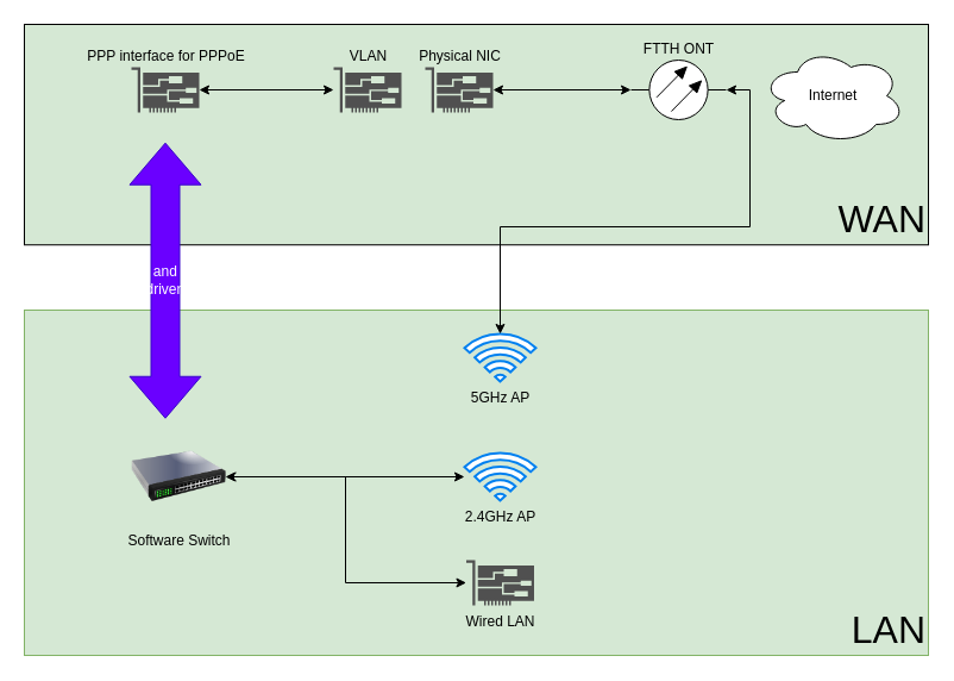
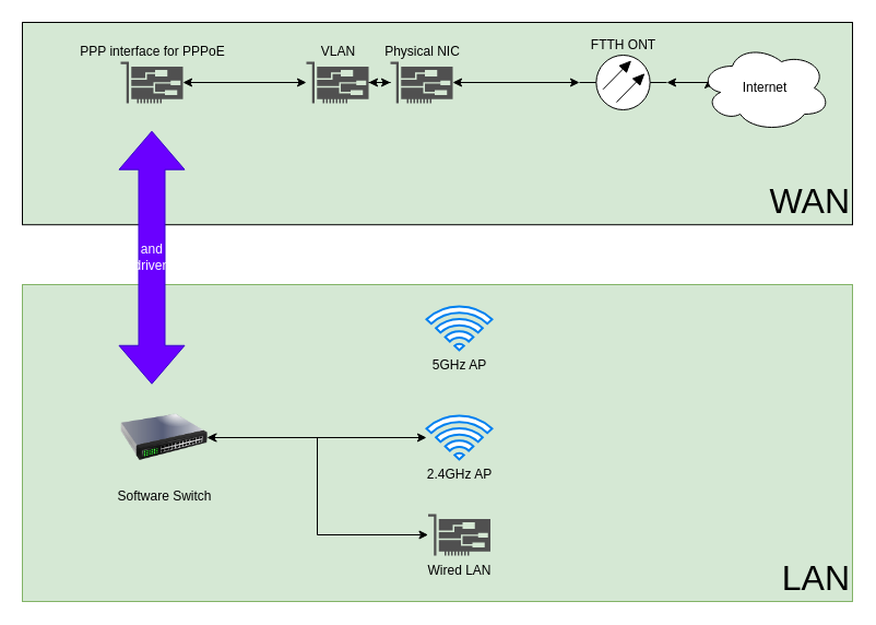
+ <mxCell id="13" value="" style="edgeStyle=orthogonalEdgeStyle;rounded=0;orthogonalLoop=1;jettySize=auto;html=1;startArrow=classic;startFill=1;endArrow=classic;endFill=1;fontColor=#000000;strokeColor=#000000;" parent="1" source="14" target="15" edge="1"><mxGeometry relative="1" as="geometry" /></mxCell>
- <mxCell id="17" style="edgeStyle=orthogonalEdgeStyle;rounded=0;orthogonalLoop=1;jettySize=auto;html=1;exitX=1;exitY=0.5;exitDx=0;exitDy=0;exitPerimeter=0;startArrow=classic;startFill=1;endArrow=classic;endFill=1;fontColor=#000000;strokeColor=#000000;" parent="1" source="18" target="10" edge="1"><mxGeometry relative="1" as="geometry" /></mxCell>
+ <mxCell id="17" style="edgeStyle=orthogonalEdgeStyle;rounded=0;orthogonalLoop=1;jettySize=auto;html=1;exitX=1;exitY=0.5;exitDx=0;exitDy=0;exitPerimeter=0;entryX=0.07;entryY=0.4;entryDx=0;entryDy=0;entryPerimeter=0;startArrow=classic;startFill=1;endArrow=classic;endFill=1;fontColor=#000000;strokeColor=#000000;" parent="1" source="18" target="19" edge="1"><mxGeometry relative="1" as="geometry" /></mxCell>
